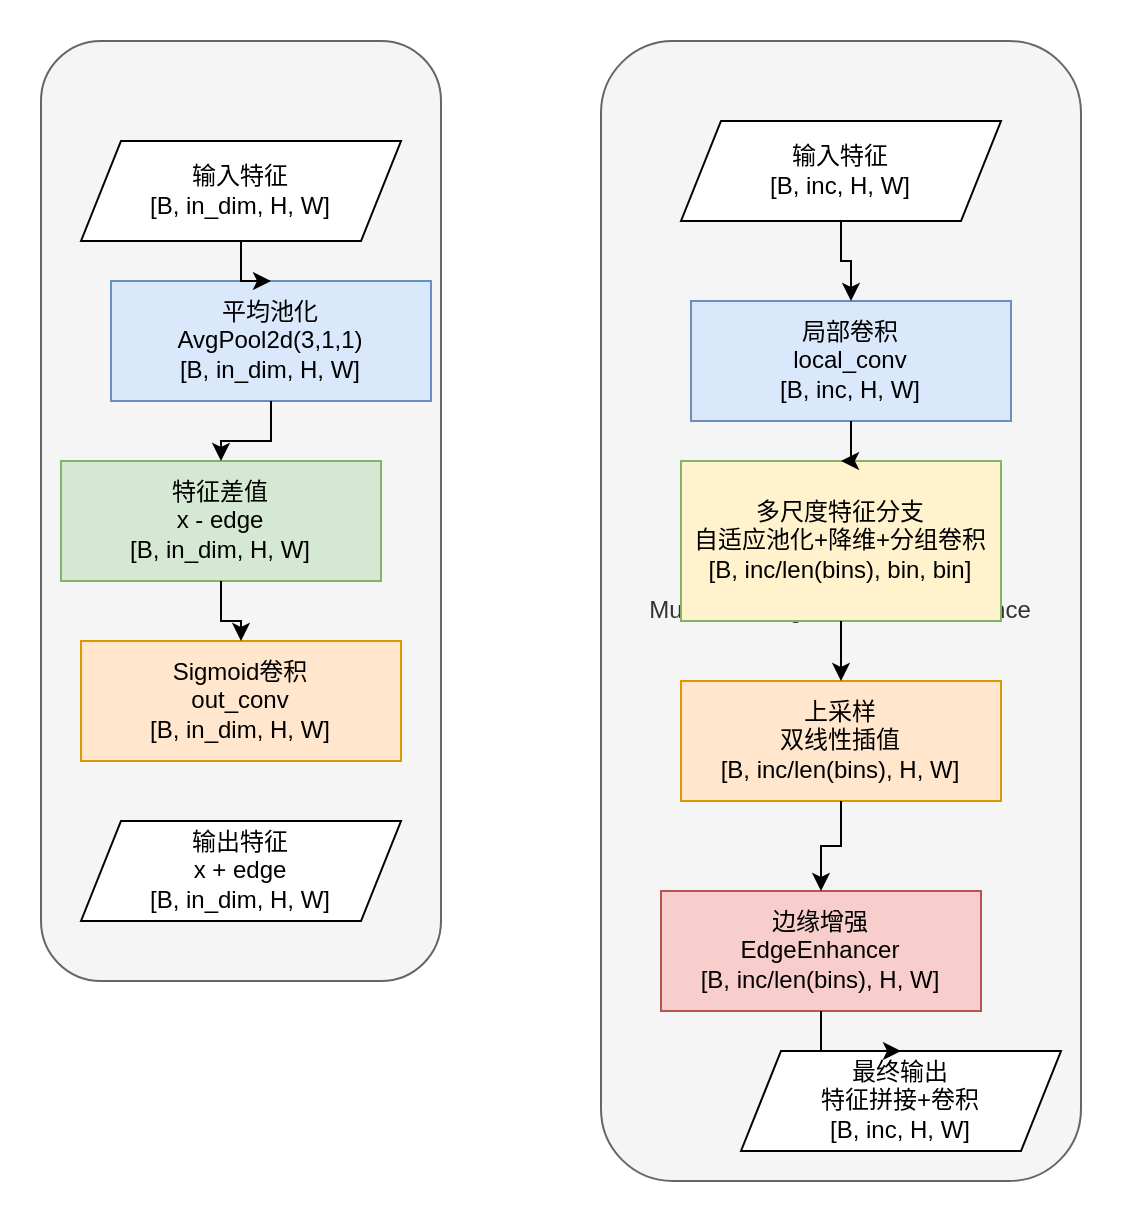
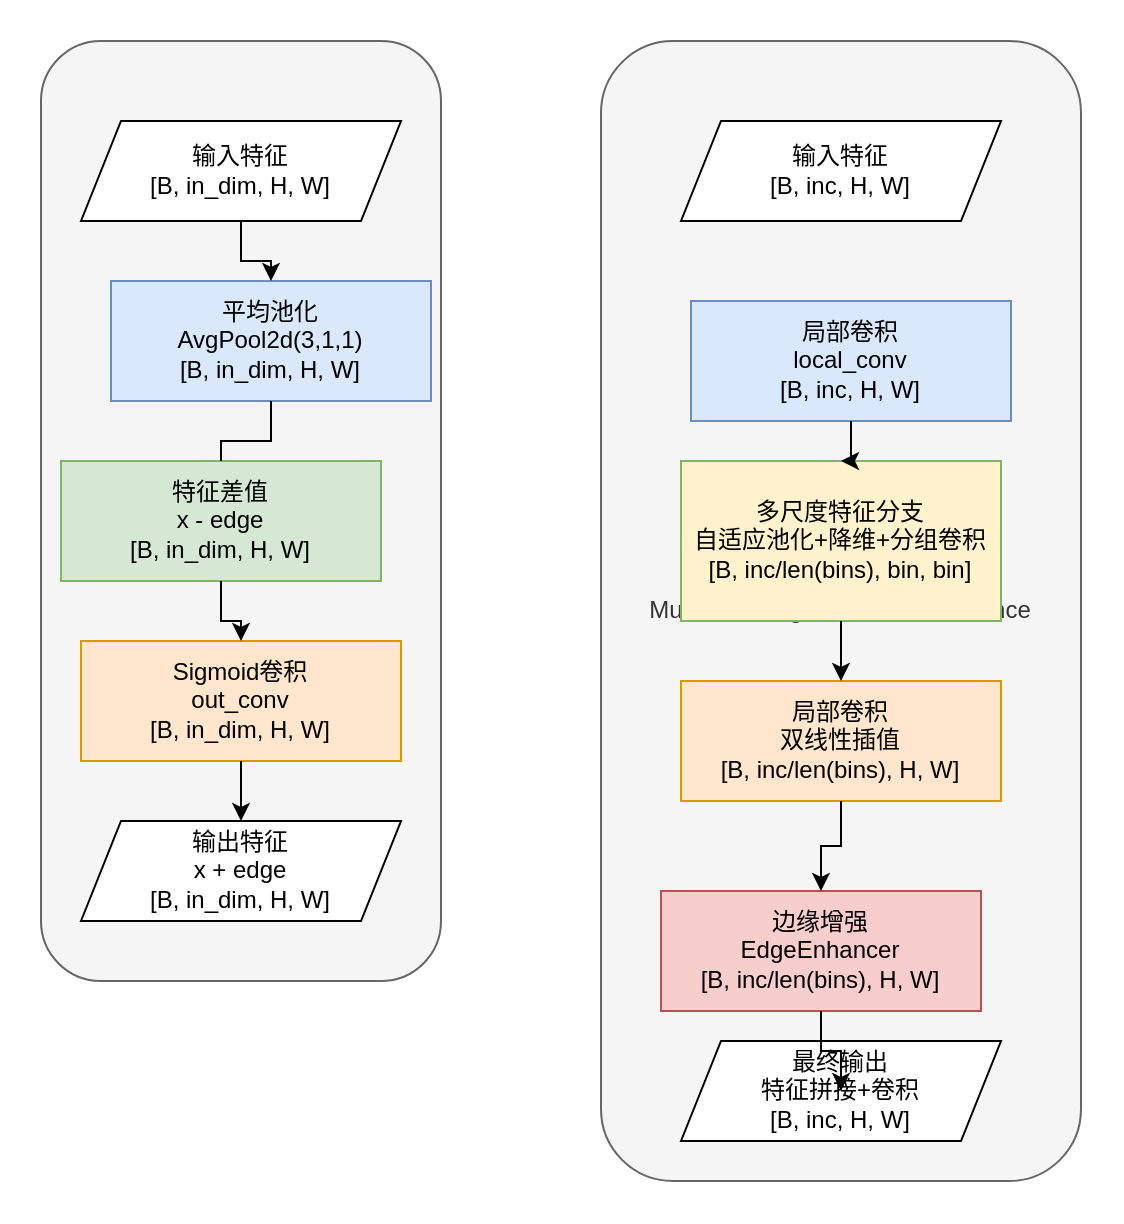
- <mxCell id="3" value="输入特征&lt;br&gt;[B, in_dim, H, W]" style="shape=parallelogram;perimeter=parallelogramPerimeter;whiteSpace=wrap;html=1;fixedSize=1;" vertex="1" parent="1"><mxGeometry x="40" y="70" width="160" height="50" as="geometry" /></mxCell>
+ <mxCell id="3" value="输入特征&lt;br&gt;[B, in_dim, H, W]" style="shape=parallelogram;perimeter=parallelogramPerimeter;whiteSpace=wrap;html=1;fixedSize=1;" vertex="1" parent="1"><mxGeometry x="40" y="60" width="160" height="50" as="geometry" /></mxCell>
- <mxCell id="19" style="edgeStyle=orthogonalEdgeStyle;rounded=0;orthogonalLoop=1;jettySize=auto;html=1;" edge="1" parent="1" source="9" target="10"><mxGeometry relative="1" as="geometry" /></mxCell>
- <mxCell id="16" style="edgeStyle=orthogonalEdgeStyle;rounded=0;orthogonalLoop=1;jettySize=auto;html=1;" edge="1" parent="1" source="4" target="5"><mxGeometry relative="1" as="geometry" /></mxCell>
+ <mxCell id="16" style="edgeStyle=orthogonalEdgeStyle;rounded=0;orthogonalLoop=1;jettySize=auto;html=1;endArrow=none;" edge="1" parent="1" source="4" target="5"><mxGeometry relative="1" as="geometry" /></mxCell>
- <mxCell id="12" value="上采样&lt;br&gt;双线性插值&lt;br&gt;[B, inc/len(bins), H, W]" style="rounded=0;whiteSpace=wrap;html=1;fillColor=#ffe6cc;strokeColor=#d79b00;" vertex="1" parent="1"><mxGeometry x="340" y="340" width="160" height="60" as="geometry" /></mxCell>
+ <mxCell id="12" value="局部卷积&lt;br&gt;双线性插值&lt;br&gt;[B, inc/len(bins), H, W]" style="rounded=0;whiteSpace=wrap;html=1;fillColor=#ffe6cc;strokeColor=#d79b00;" vertex="1" parent="1"><mxGeometry x="340" y="340" width="160" height="60" as="geometry" /></mxCell>
+ <mxCell id="18" style="edgeStyle=orthogonalEdgeStyle;rounded=0;orthogonalLoop=1;jettySize=auto;html=1;" edge="1" parent="1" source="6" target="7"><mxGeometry relative="1" as="geometry" /></mxCell>
- <mxCell id="14" value="最终输出&lt;br&gt;特征拼接+卷积&lt;br&gt;[B, inc, H, W]" style="shape=parallelogram;perimeter=parallelogramPerimeter;whiteSpace=wrap;html=1;fixedSize=1;" vertex="1" parent="1"><mxGeometry x="370" y="525" width="160" height="50" as="geometry" /></mxCell>
+ <mxCell id="14" value="最终输出&lt;br&gt;特征拼接+卷积&lt;br&gt;[B, inc, H, W]" style="shape=parallelogram;perimeter=parallelogramPerimeter;whiteSpace=wrap;html=1;fixedSize=1;" vertex="1" parent="1"><mxGeometry x="340" y="520" width="160" height="50" as="geometry" /></mxCell>
